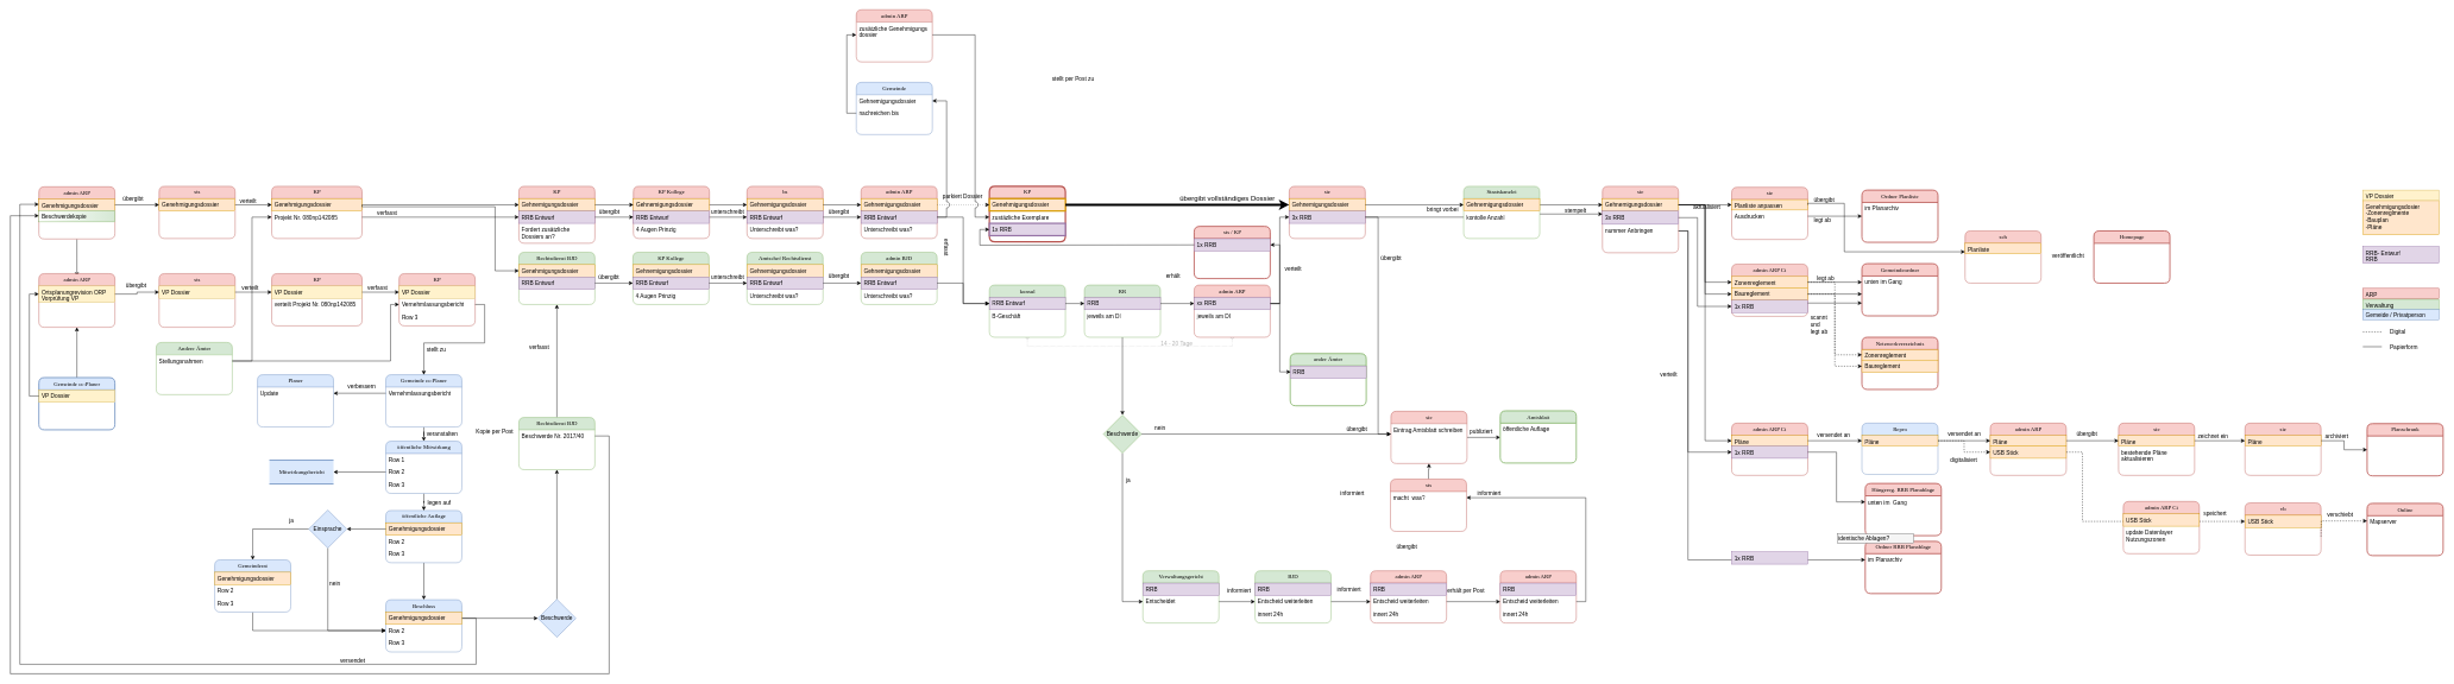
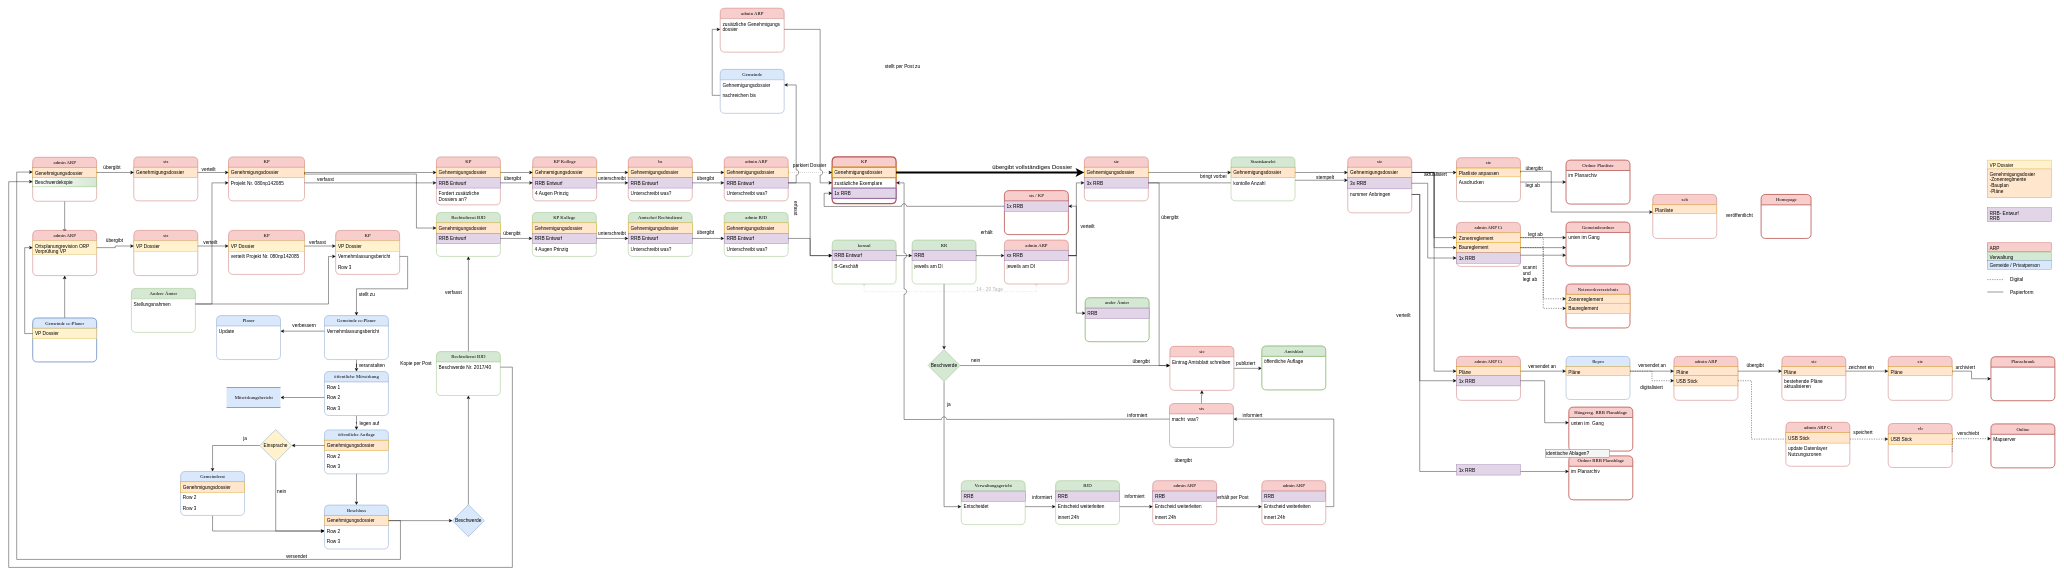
+ <mxCell id="329" style="edgeStyle=orthogonalEdgeStyle;rounded=0;comic=0;jumpStyle=arc;jumpSize=13;html=1;exitX=0;exitY=0.5;entryX=1;entryY=0.5;shadow=0;startArrow=none;startFill=0;endArrow=classic;endFill=1;jettySize=auto;orthogonalLoop=1;strokeColor=#000000;strokeWidth=1;fontColor=#B3B3B3;" parent="1" source="108" target="115" edge="1"><mxGeometry relative="1" as="geometry"><Array as="points"><mxPoint x="2260" y="1049" /><mxPoint x="2260" y="457" /></Array></mxGeometry></mxCell>
- <mxCell id="246" value="Homepage" style="swimlane;html=1;fontStyle=0;childLayout=stackLayout;horizontal=1;startSize=26;fillColor=#f8cecc;horizontalStack=0;resizeParent=1;resizeLast=0;collapsible=1;marginBottom=0;swimlaneFillColor=#ffffff;align=center;rounded=1;shadow=0;comic=0;labelBackgroundColor=none;strokeColor=#b85450;strokeWidth=2;fontFamily=Verdana;fontSize=12;fontColor=#000000;" parent="1" vertex="1"><mxGeometry x="4404" y="486" width="160" height="110" as="geometry" /></mxCell>
+ <mxCell id="246" value="Homepage" style="swimlane;html=1;fontStyle=0;childLayout=stackLayout;horizontal=1;startSize=26;fillColor=#f8cecc;horizontalStack=0;resizeParent=1;resizeLast=0;collapsible=1;marginBottom=0;swimlaneFillColor=#ffffff;align=center;rounded=1;shadow=0;comic=0;labelBackgroundColor=none;strokeColor=#b85450;strokeWidth=2;fontFamily=Verdana;fontSize=12;fontColor=#000000;" parent="1" vertex="1"><mxGeometry x="4404" y="486" width="125" height="110" as="geometry" /></mxCell>
- <mxCell id="172" value="Einsprache" style="rhombus;whiteSpace=wrap;html=1;glass=0;fillColor=#dae8fc;strokeColor=#6c8ebf;" parent="1" vertex="1"><mxGeometry x="648" y="1074" width="80" height="80" as="geometry" /></mxCell>
+ <mxCell id="172" value="Einsprache" style="rhombus;whiteSpace=wrap;html=1;glass=0;fillColor=#fff2cc;strokeColor=#6c8ebf;" parent="1" vertex="1"><mxGeometry x="648" y="1074" width="80" height="80" as="geometry" /></mxCell>
